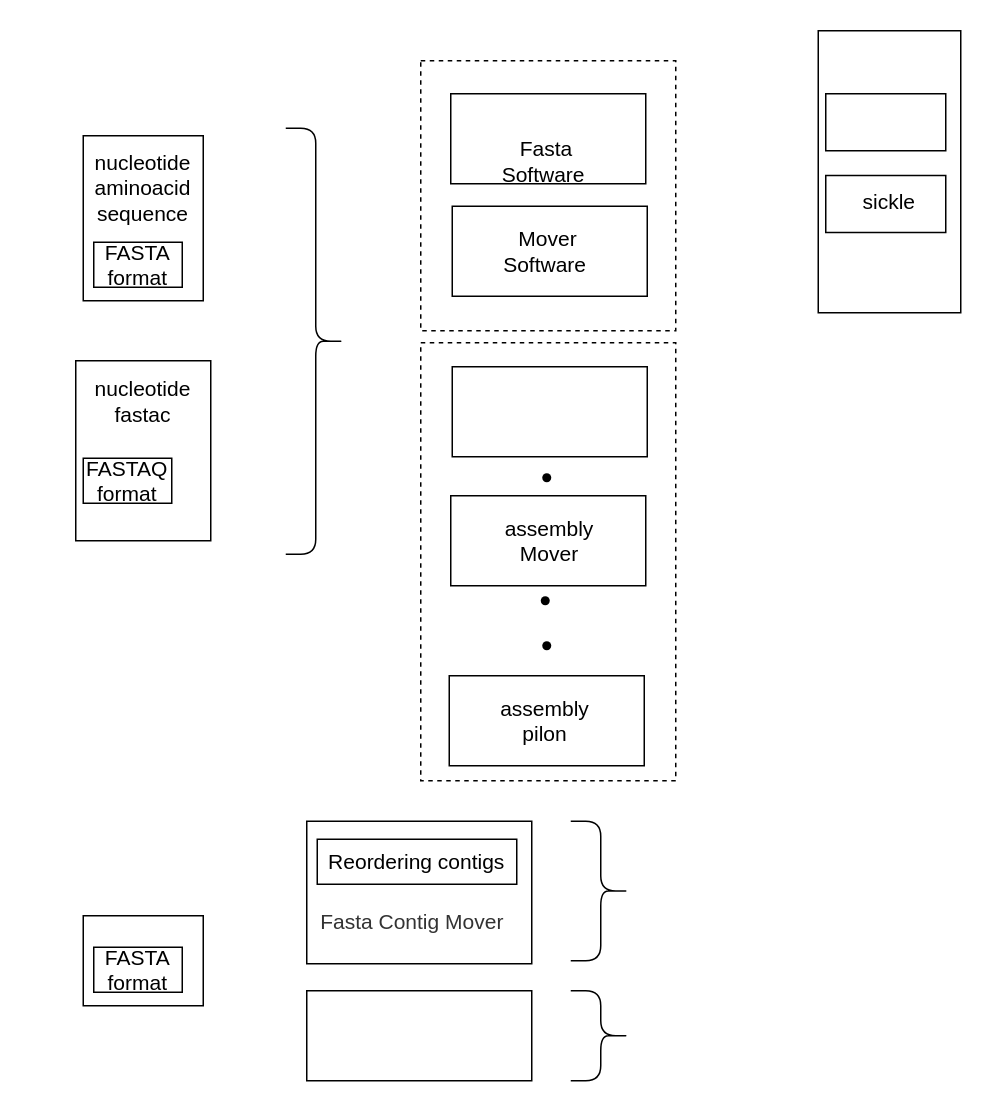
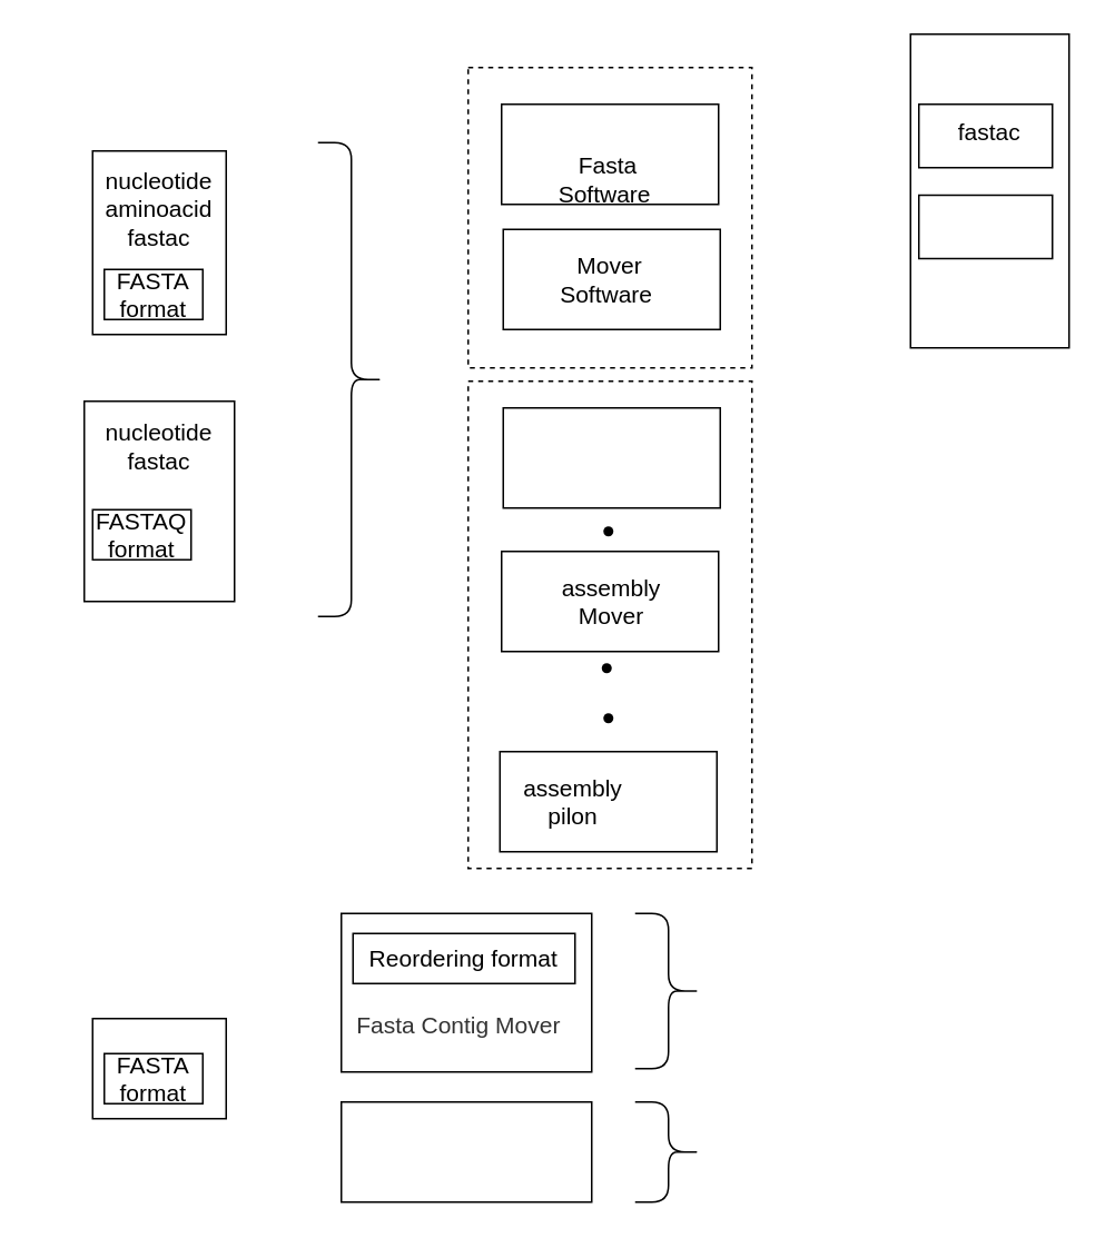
+ <mxCell id="23" value="&lt;font style=&quot;font-size: 14px&quot;&gt;fastac&lt;br&gt;&lt;/font&gt;" style="text;html=1;strokeColor=none;fillColor=none;align=center;verticalAlign=middle;whiteSpace=wrap;rounded=0;" vertex="1" parent="1"><mxGeometry x="555" y="68.5" width="75" height="21.5" as="geometry" /></mxCell>
- <mxCell id="5" value="&lt;font style=&quot;font-size: 14px&quot;&gt;nucleotide&lt;br&gt;aminoacid&lt;br&gt;sequence&lt;br&gt;&lt;/font&gt;" style="text;html=1;strokeColor=none;fillColor=none;align=center;verticalAlign=middle;whiteSpace=wrap;rounded=0;" parent="1" vertex="1"><mxGeometry x="20" y="104.5" width="150" height="40" as="geometry" /></mxCell>
+ <mxCell id="5" value="&lt;font style=&quot;font-size: 14px&quot;&gt;nucleotide&lt;br&gt;aminoacid&lt;br&gt;fastac&lt;br&gt;&lt;/font&gt;" style="text;html=1;strokeColor=none;fillColor=none;align=center;verticalAlign=middle;whiteSpace=wrap;rounded=0;" parent="1" vertex="1"><mxGeometry x="20" y="104.5" width="150" height="40" as="geometry" /></mxCell>
- <mxCell id="25" value="&lt;font style=&quot;font-size: 14px&quot;&gt;sickle&lt;br&gt;&lt;/font&gt;" style="text;html=1;strokeColor=none;fillColor=none;align=center;verticalAlign=middle;whiteSpace=wrap;rounded=0;" vertex="1" parent="1"><mxGeometry x="555" y="123" width="75" height="21.5" as="geometry" /></mxCell>
- <mxCell id="12" value="&lt;font style=&quot;font-size: 14px&quot;&gt;assembly&lt;br&gt;pilon&lt;br&gt;&lt;/font&gt;" style="text;html=1;strokeColor=none;fillColor=none;align=center;verticalAlign=middle;whiteSpace=wrap;rounded=0;" vertex="1" parent="1"><mxGeometry x="329" y="467.5" width="68" height="25" as="geometry" /></mxCell>
+ <mxCell id="12" value="&lt;font style=&quot;font-size: 14px&quot;&gt;assembly&lt;br&gt;pilon&lt;br&gt;&lt;/font&gt;" style="text;html=1;strokeColor=none;fillColor=none;align=center;verticalAlign=middle;whiteSpace=wrap;rounded=0;" vertex="1" parent="1"><mxGeometry x="309" y="467.5" width="68" height="25" as="geometry" /></mxCell>
- <mxCell id="31" value="&lt;span style=&quot;font-size: 14px&quot;&gt;Reordering contigs&lt;/span&gt;" style="text;html=1;align=center;verticalAlign=middle;whiteSpace=wrap;rounded=0;strokeColor=#000000;" vertex="1" parent="1"><mxGeometry x="211" y="559" width="133" height="30" as="geometry" /></mxCell>
+ <mxCell id="31" value="&lt;span style=&quot;font-size: 14px&quot;&gt;Reordering format&lt;/span&gt;" style="text;html=1;align=center;verticalAlign=middle;whiteSpace=wrap;rounded=0;strokeColor=#000000;" vertex="1" parent="1"><mxGeometry x="211" y="559" width="133" height="30" as="geometry" /></mxCell>
